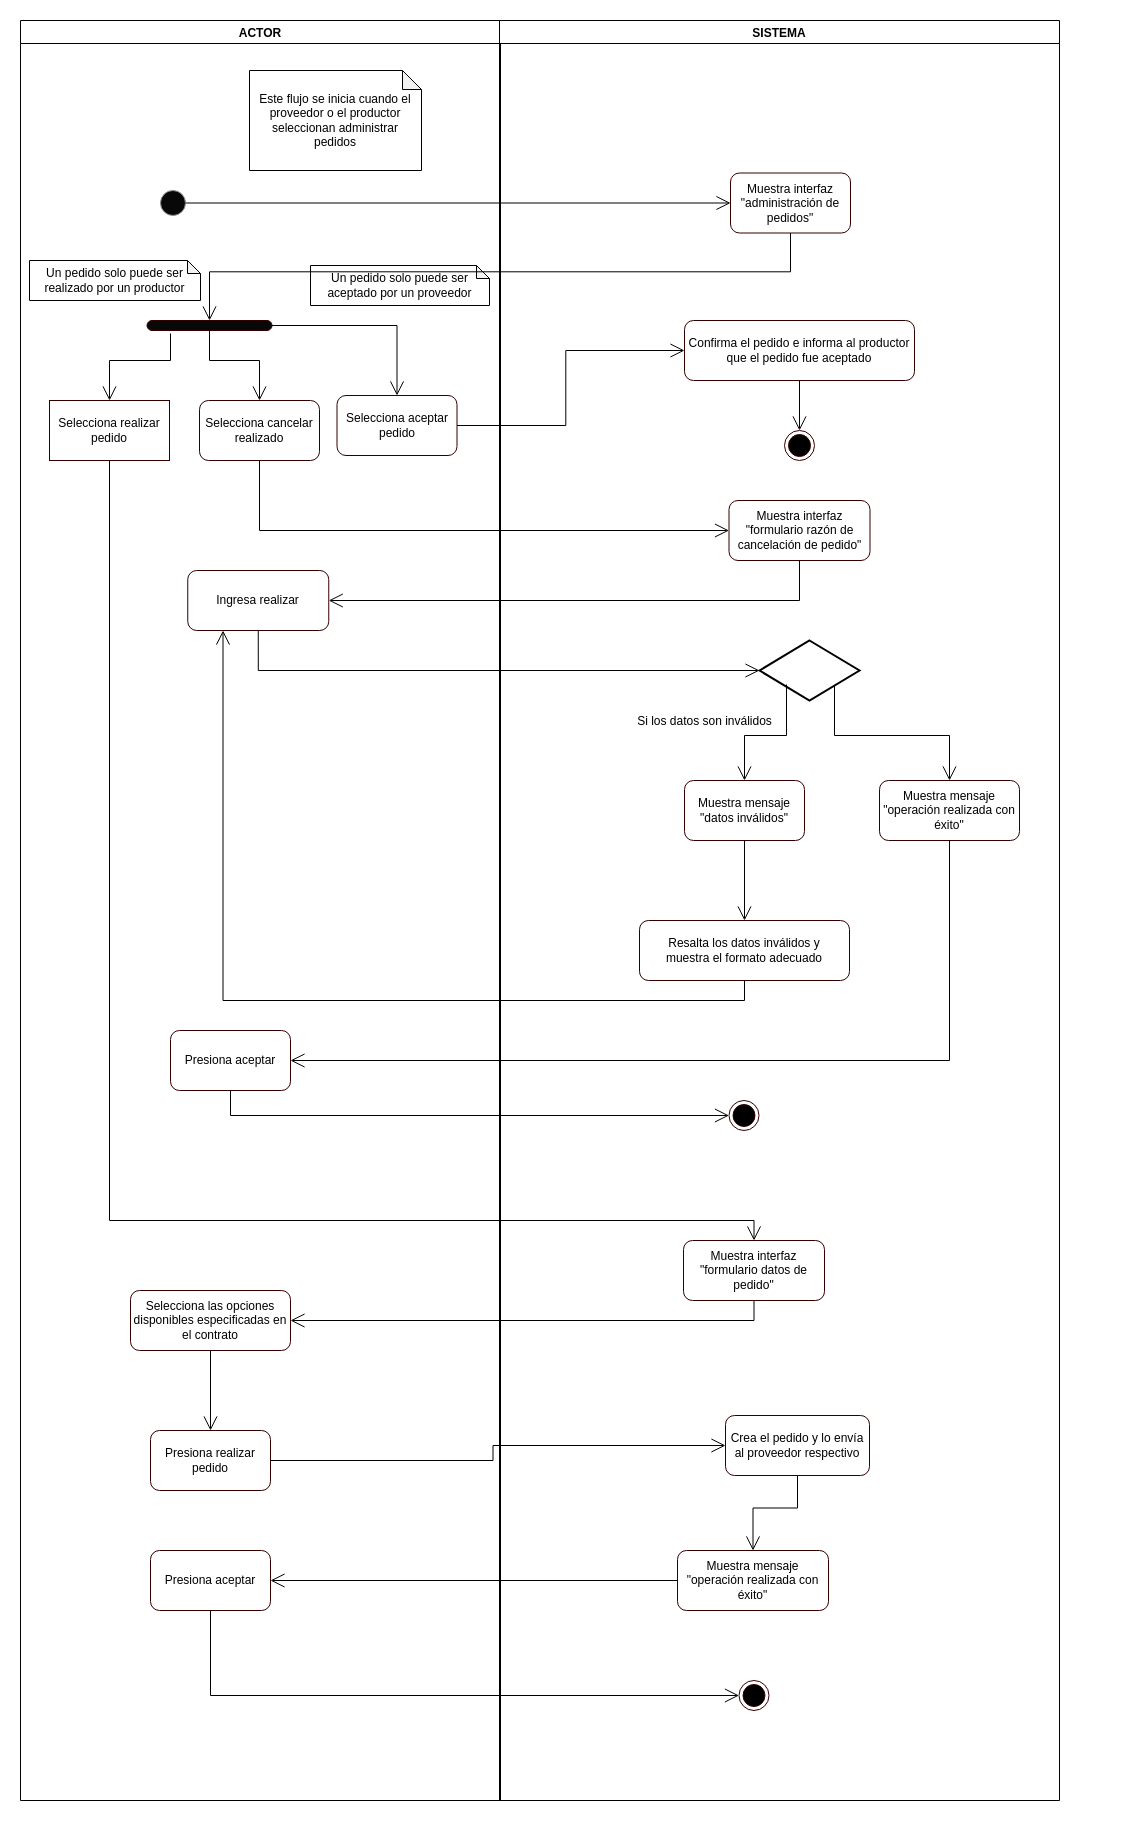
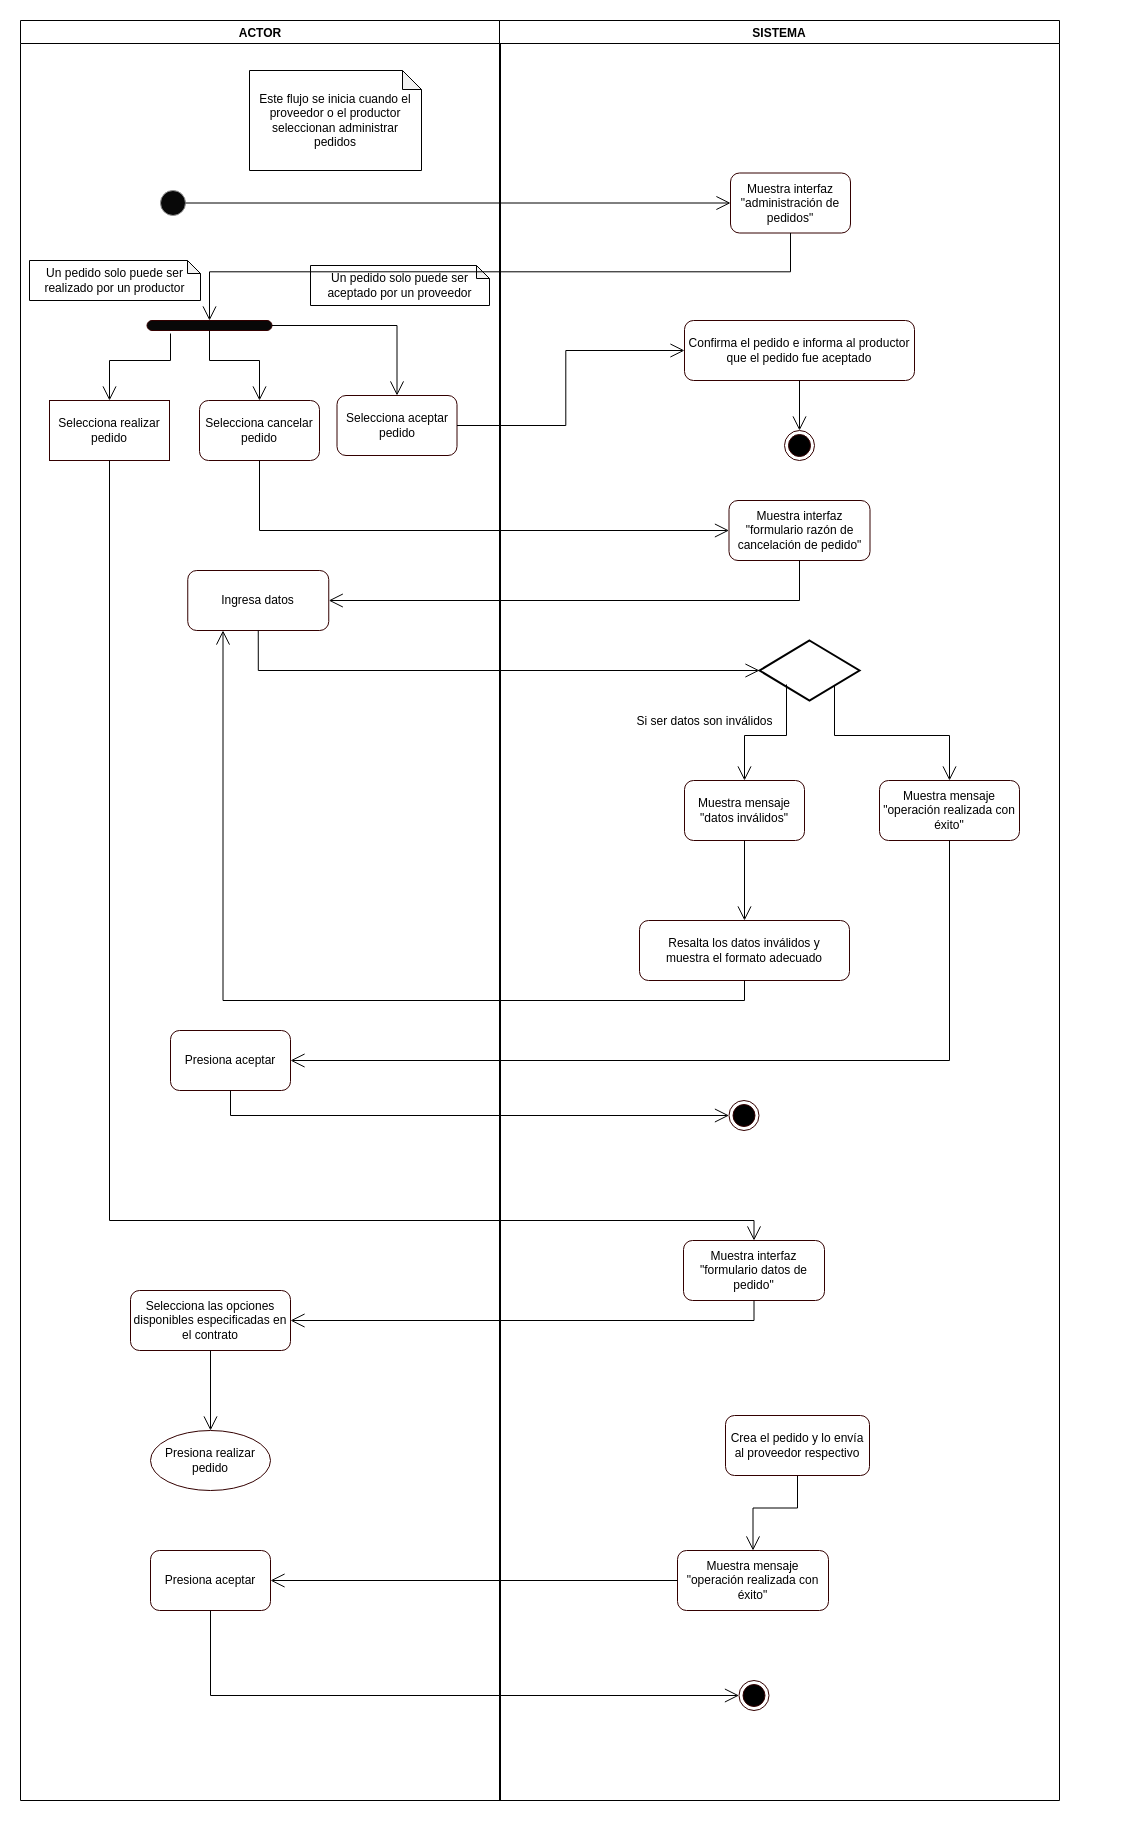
- <mxCell id="11" value="Selecciona cancelar realizado" style="rounded=1;whiteSpace=wrap;html=1;strokeColor=#330000;fillColor=#FFFFFF;gradientColor=none;" parent="6" vertex="1"><mxGeometry x="150" y="80" width="120" height="60" as="geometry" /></mxCell>
+ <mxCell id="11" value="Selecciona cancelar pedido" style="rounded=1;whiteSpace=wrap;html=1;strokeColor=#330000;fillColor=#FFFFFF;gradientColor=none;" parent="6" vertex="1"><mxGeometry x="150" y="80" width="120" height="60" as="geometry" /></mxCell>
- <mxCell id="15" value="Ingresa realizar" style="rounded=1;whiteSpace=wrap;html=1;strokeColor=#330000;fillColor=#FFFFFF;gradientColor=none;" vertex="1" parent="2"><mxGeometry x="167.25" y="550" width="141" height="60" as="geometry" /></mxCell>
+ <mxCell id="15" value="Ingresa datos" style="rounded=1;whiteSpace=wrap;html=1;strokeColor=#330000;fillColor=#FFFFFF;gradientColor=none;" vertex="1" parent="2"><mxGeometry x="167.25" y="550" width="141" height="60" as="geometry" /></mxCell>
- <mxCell id="36" value="Si los datos son inválidos" style="text;html=1;align=center;verticalAlign=middle;resizable=0;points=[];autosize=1;" vertex="1" parent="30"><mxGeometry y="71" width="150" height="20" as="geometry" /></mxCell>
+ <mxCell id="36" value="Si ser datos son inválidos" style="text;html=1;align=center;verticalAlign=middle;resizable=0;points=[];autosize=1;" vertex="1" parent="30"><mxGeometry y="71" width="150" height="20" as="geometry" /></mxCell>
- <mxCell id="54" style="edgeStyle=orthogonalEdgeStyle;rounded=0;orthogonalLoop=1;jettySize=auto;html=1;exitX=0;exitY=0.5;exitDx=0;exitDy=0;entryX=1;entryY=0.5;entryDx=0;entryDy=0;startArrow=open;startFill=0;startSize=12;endArrow=none;endFill=0;endSize=6;" edge="1" parent="1" source="42" target="20"><mxGeometry relative="1" as="geometry" /></mxCell>
- <mxCell id="20" value="Presiona realizar pedido" style="rounded=1;whiteSpace=wrap;html=1;strokeColor=#330000;fillColor=#FFFFFF;gradientColor=none;" vertex="1" parent="2"><mxGeometry x="130" y="1410" width="120" height="60" as="geometry" /></mxCell>
+ <mxCell id="20" value="Presiona realizar pedido" style="ellipse;whiteSpace=wrap;html=1;strokeColor=#330000;fillColor=#FFFFFF;gradientColor=none;" vertex="1" parent="2"><mxGeometry x="130" y="1410" width="120" height="60" as="geometry" /></mxCell>
